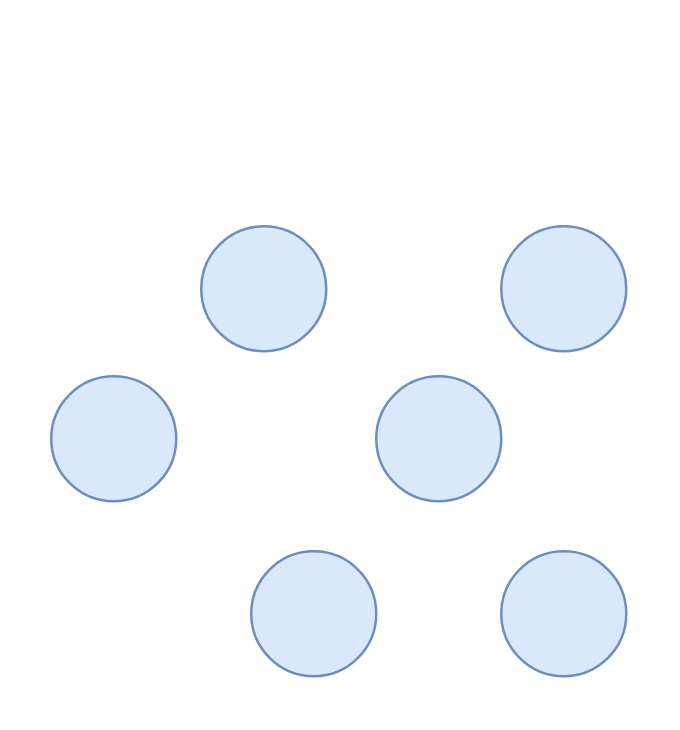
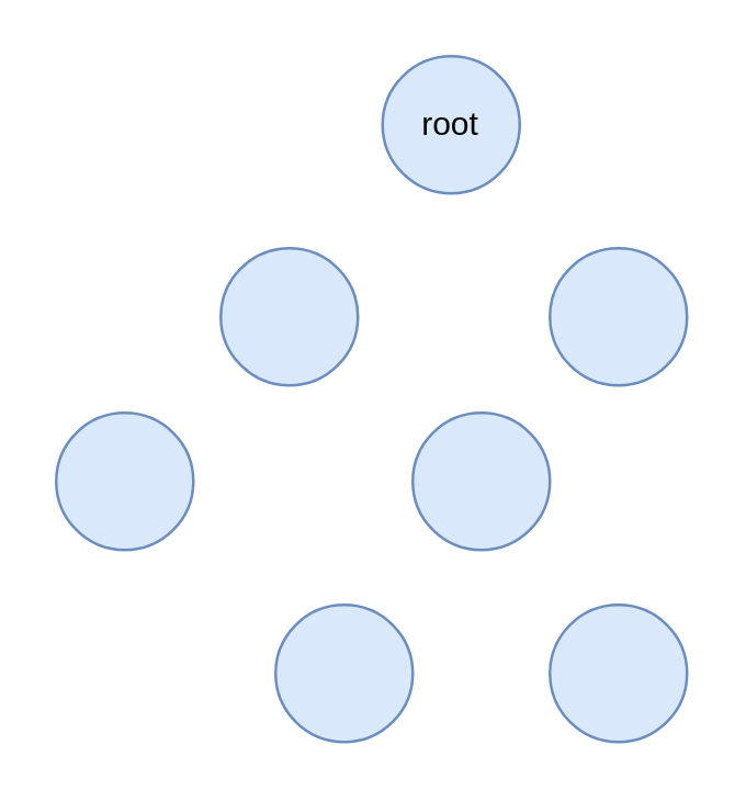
+ <mxCell id="2" value="root" style="ellipse;whiteSpace=wrap;html=1;aspect=fixed;direction=west;fillColor=#dae8fc;strokeColor=#6c8ebf;" parent="1" vertex="1"><mxGeometry x="139" y="20" width="50" height="50" as="geometry" /></mxCell>
